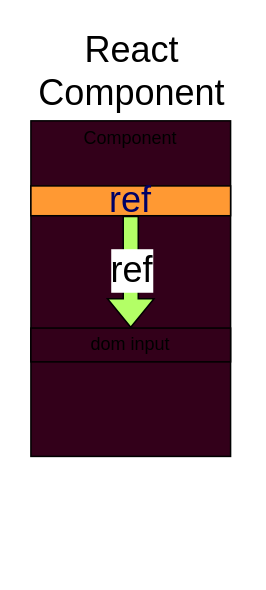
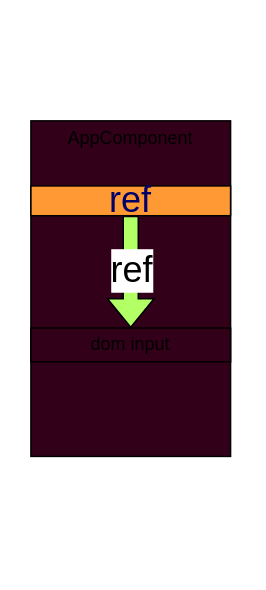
- <mxCell id="3" value="&lt;font style=&quot;font-size: 24px&quot;&gt;React Component&lt;/font&gt;" style="text;html=1;strokeColor=none;fillColor=none;align=center;verticalAlign=middle;whiteSpace=wrap;rounded=0;" parent="2" vertex="1"><mxGeometry width="135" height="54.0" as="geometry" /></mxCell>
- <mxCell id="5" value="Component&lt;br&gt;&lt;br&gt;&lt;br&gt;&lt;br&gt;&lt;br&gt;&lt;br&gt;&lt;br&gt;&lt;br&gt;&lt;br&gt;&lt;br&gt;&lt;br&gt;&lt;br&gt;&lt;br&gt;&lt;br&gt;&lt;br&gt;" style="rounded=0;whiteSpace=wrap;html=1;fillColor=#33001A;align=center;" parent="4" vertex="1"><mxGeometry width="133" height="223.518" as="geometry" /></mxCell>
+ <mxCell id="5" value="AppComponent&lt;br&gt;&lt;br&gt;&lt;br&gt;&lt;br&gt;&lt;br&gt;&lt;br&gt;&lt;br&gt;&lt;br&gt;&lt;br&gt;&lt;br&gt;&lt;br&gt;&lt;br&gt;&lt;br&gt;&lt;br&gt;&lt;br&gt;" style="rounded=0;whiteSpace=wrap;html=1;fillColor=#33001A;align=center;" parent="4" vertex="1"><mxGeometry width="133" height="223.518" as="geometry" /></mxCell>
